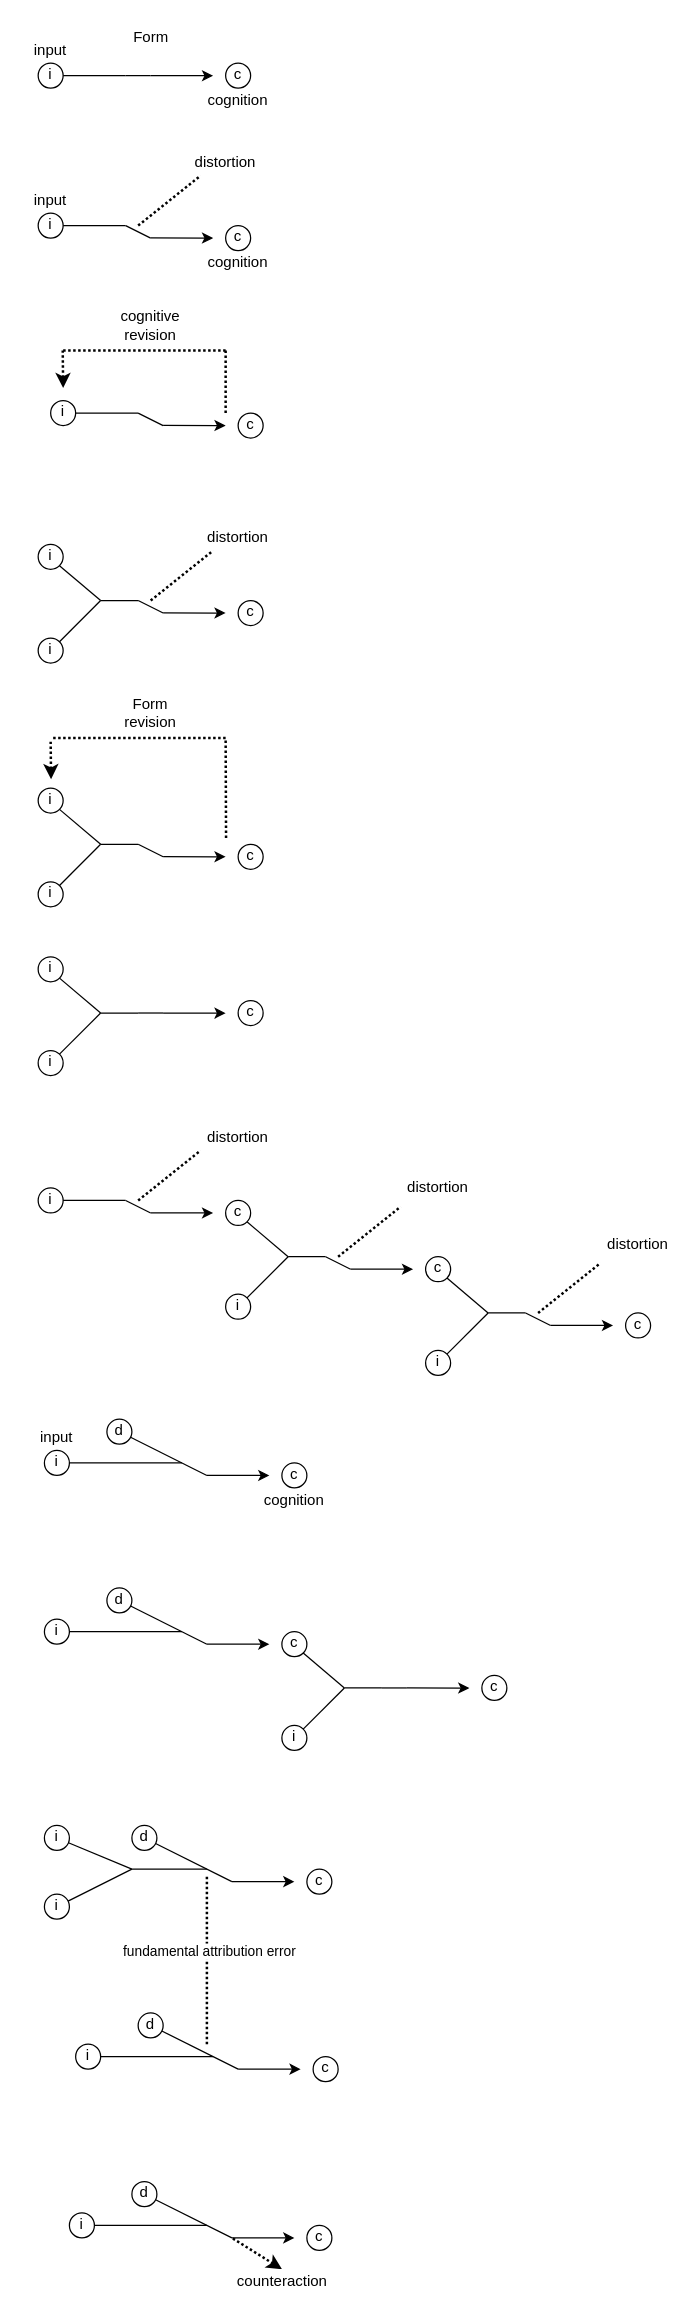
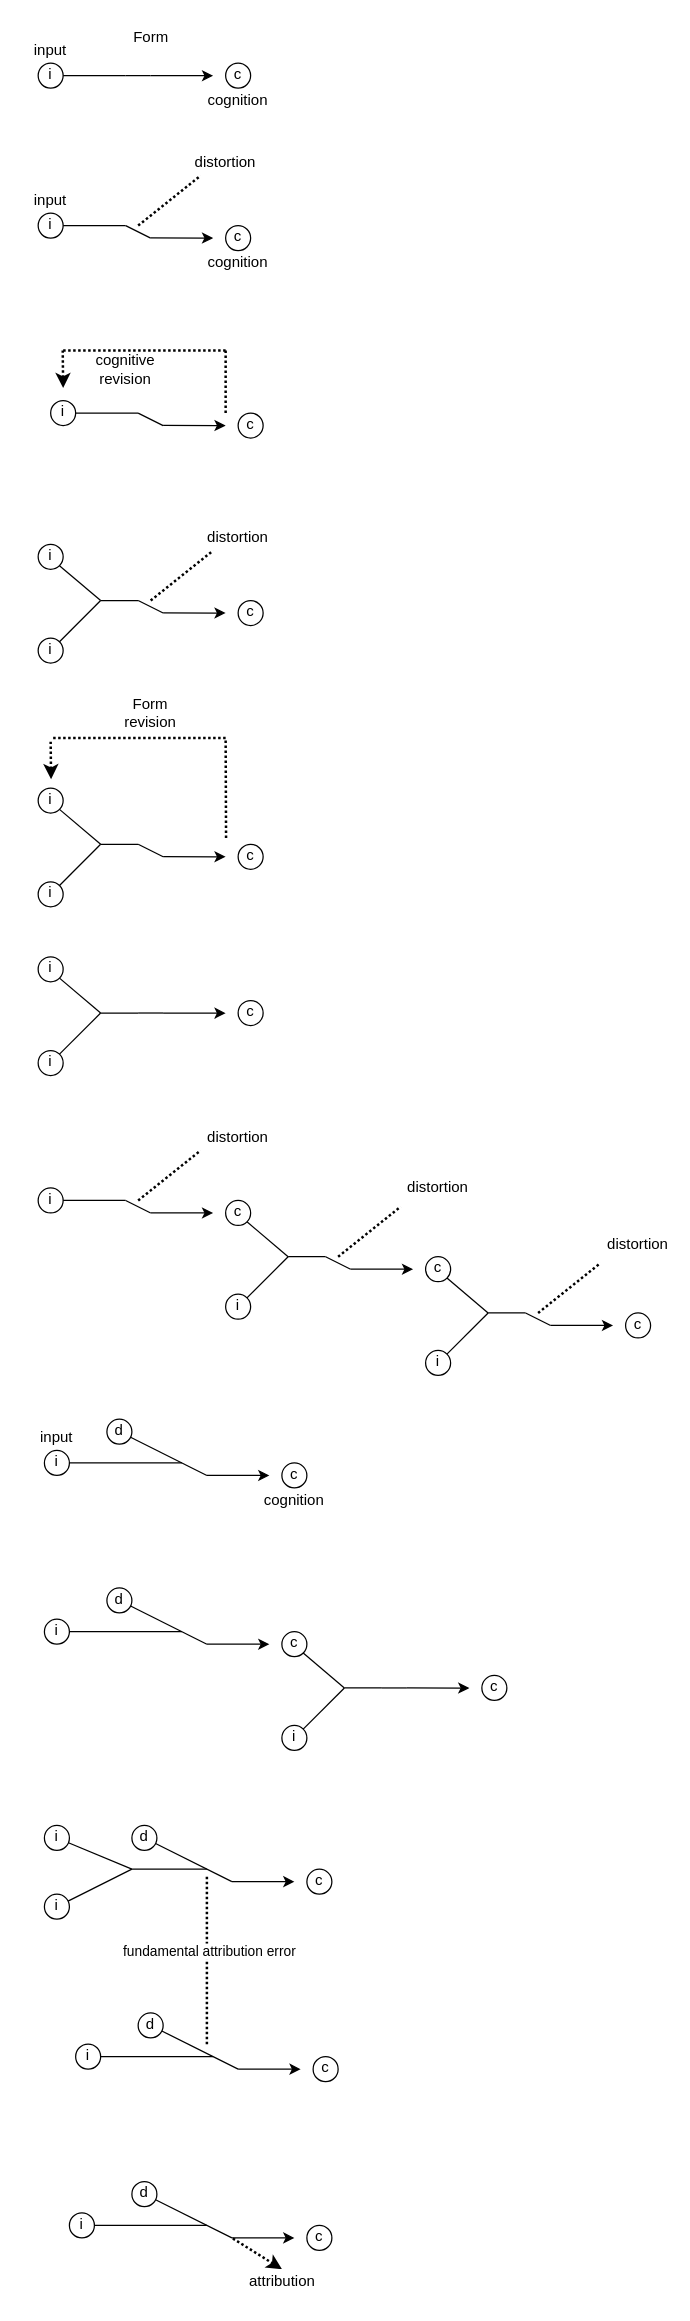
- <mxCell id="59" value="cognitive revision" style="text;html=1;strokeColor=none;fillColor=none;align=center;verticalAlign=middle;whiteSpace=wrap;rounded=0;" vertex="1" parent="1"><mxGeometry x="100" y="250" width="40" height="20" as="geometry" /></mxCell>
+ <mxCell id="59" value="cognitive revision" style="text;html=1;strokeColor=none;fillColor=none;align=center;verticalAlign=middle;whiteSpace=wrap;rounded=0;" vertex="1" parent="1"><mxGeometry x="80" y="285" width="40" height="20" as="geometry" /></mxCell>
- <mxCell id="127" value="counteraction" style="text;html=1;align=center;verticalAlign=middle;resizable=0;points=[];autosize=1;" vertex="1" parent="1"><mxGeometry x="180" y="1815" width="90" height="20" as="geometry" /></mxCell>
+ <mxCell id="127" value="attribution" style="text;html=1;align=center;verticalAlign=middle;resizable=0;points=[];autosize=1;" vertex="1" parent="1"><mxGeometry x="180" y="1815" width="90" height="20" as="geometry" /></mxCell>
